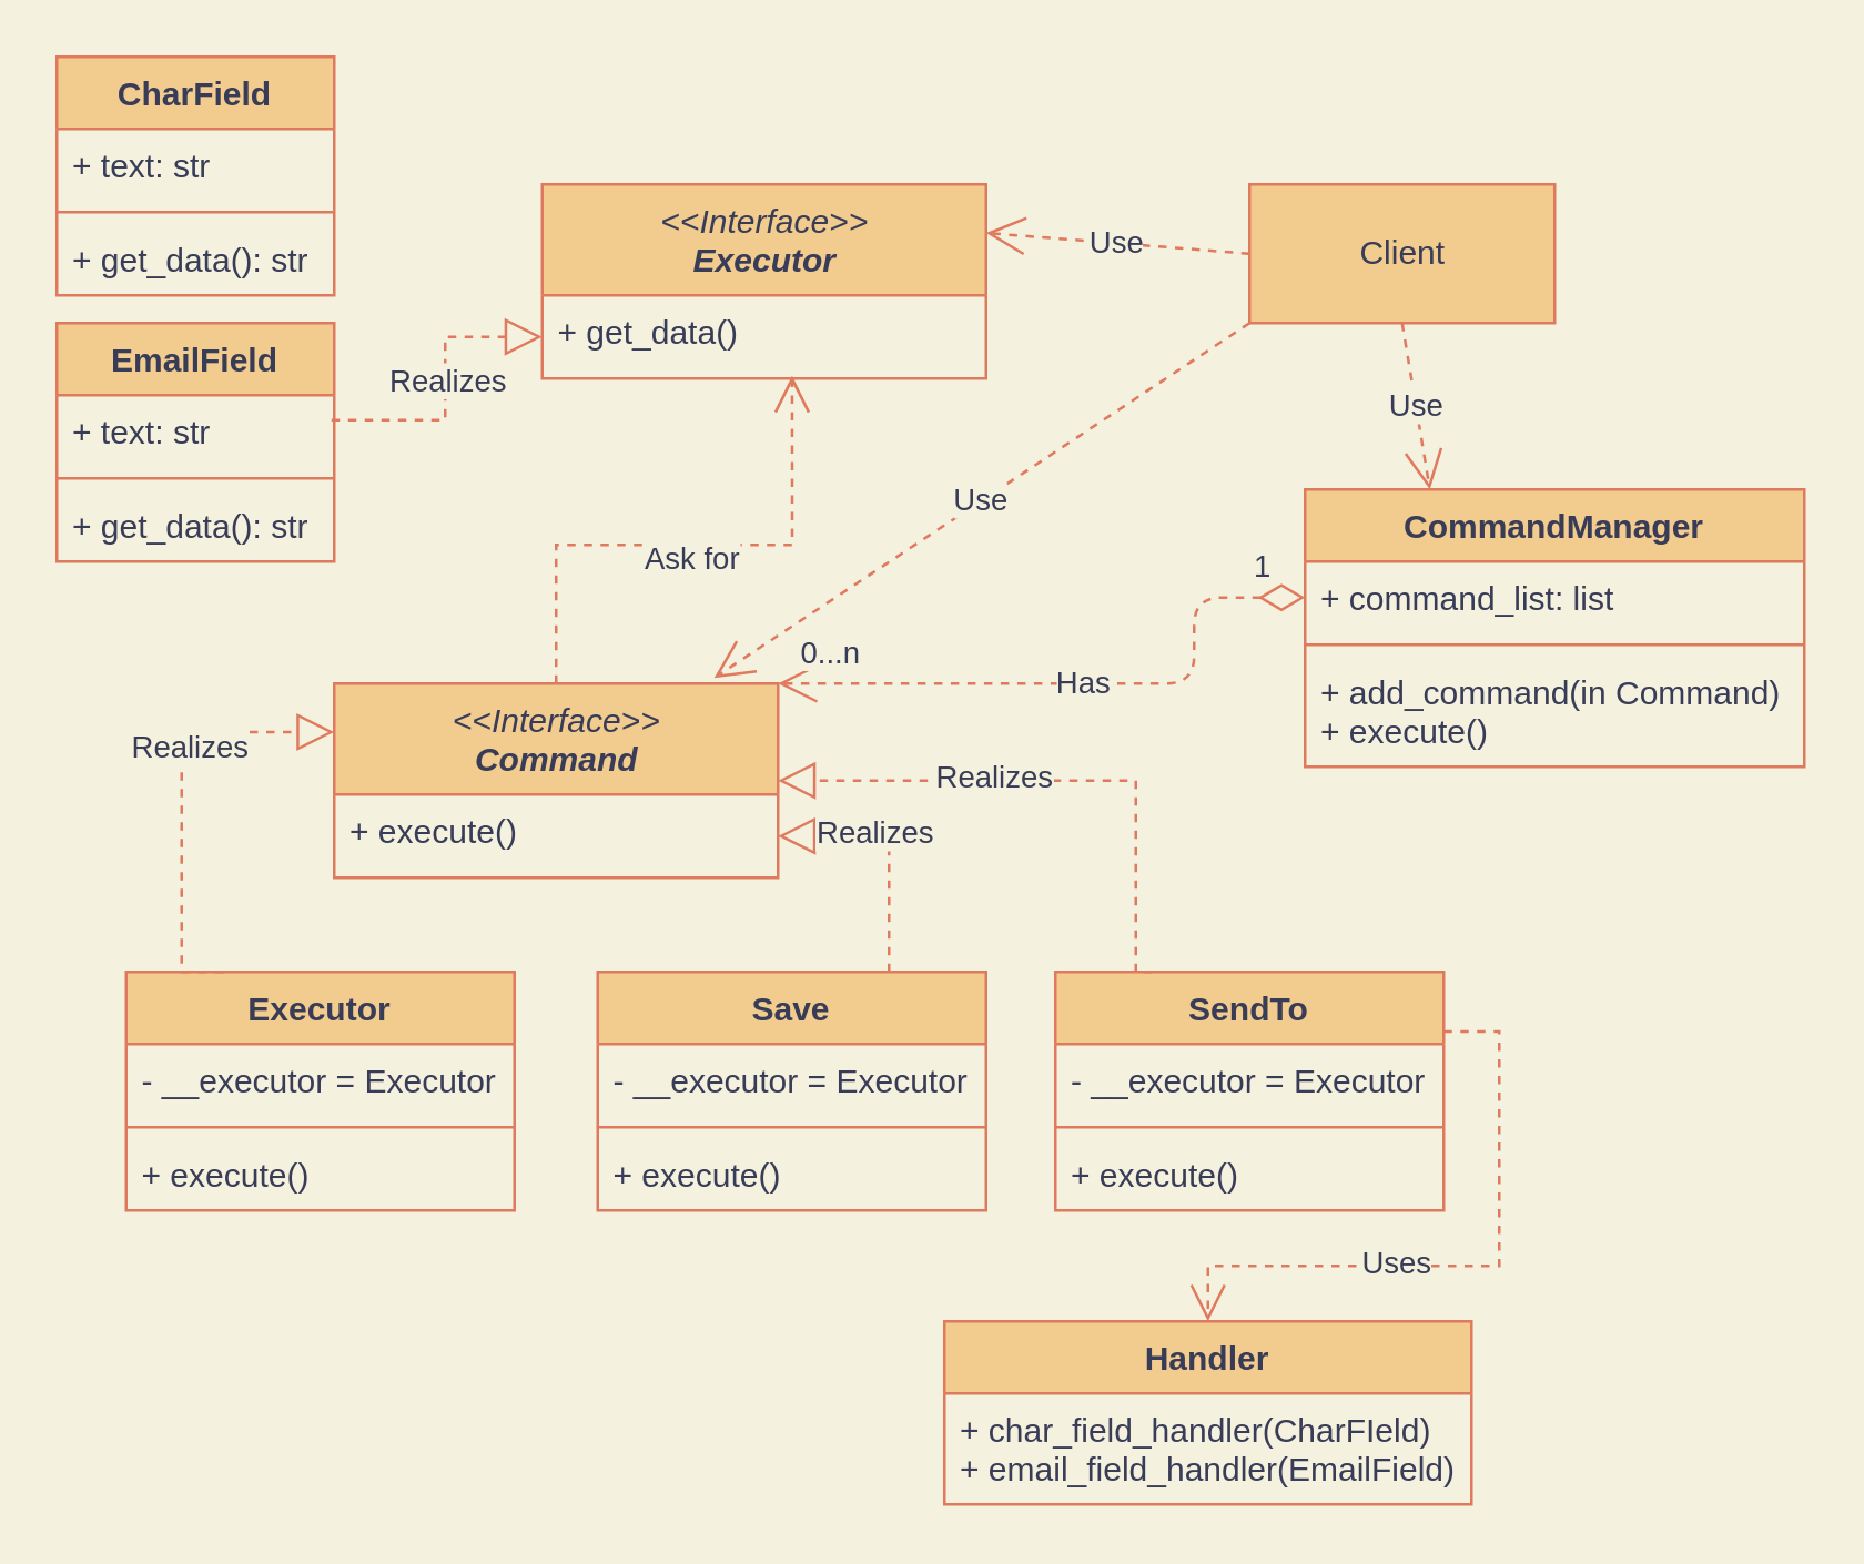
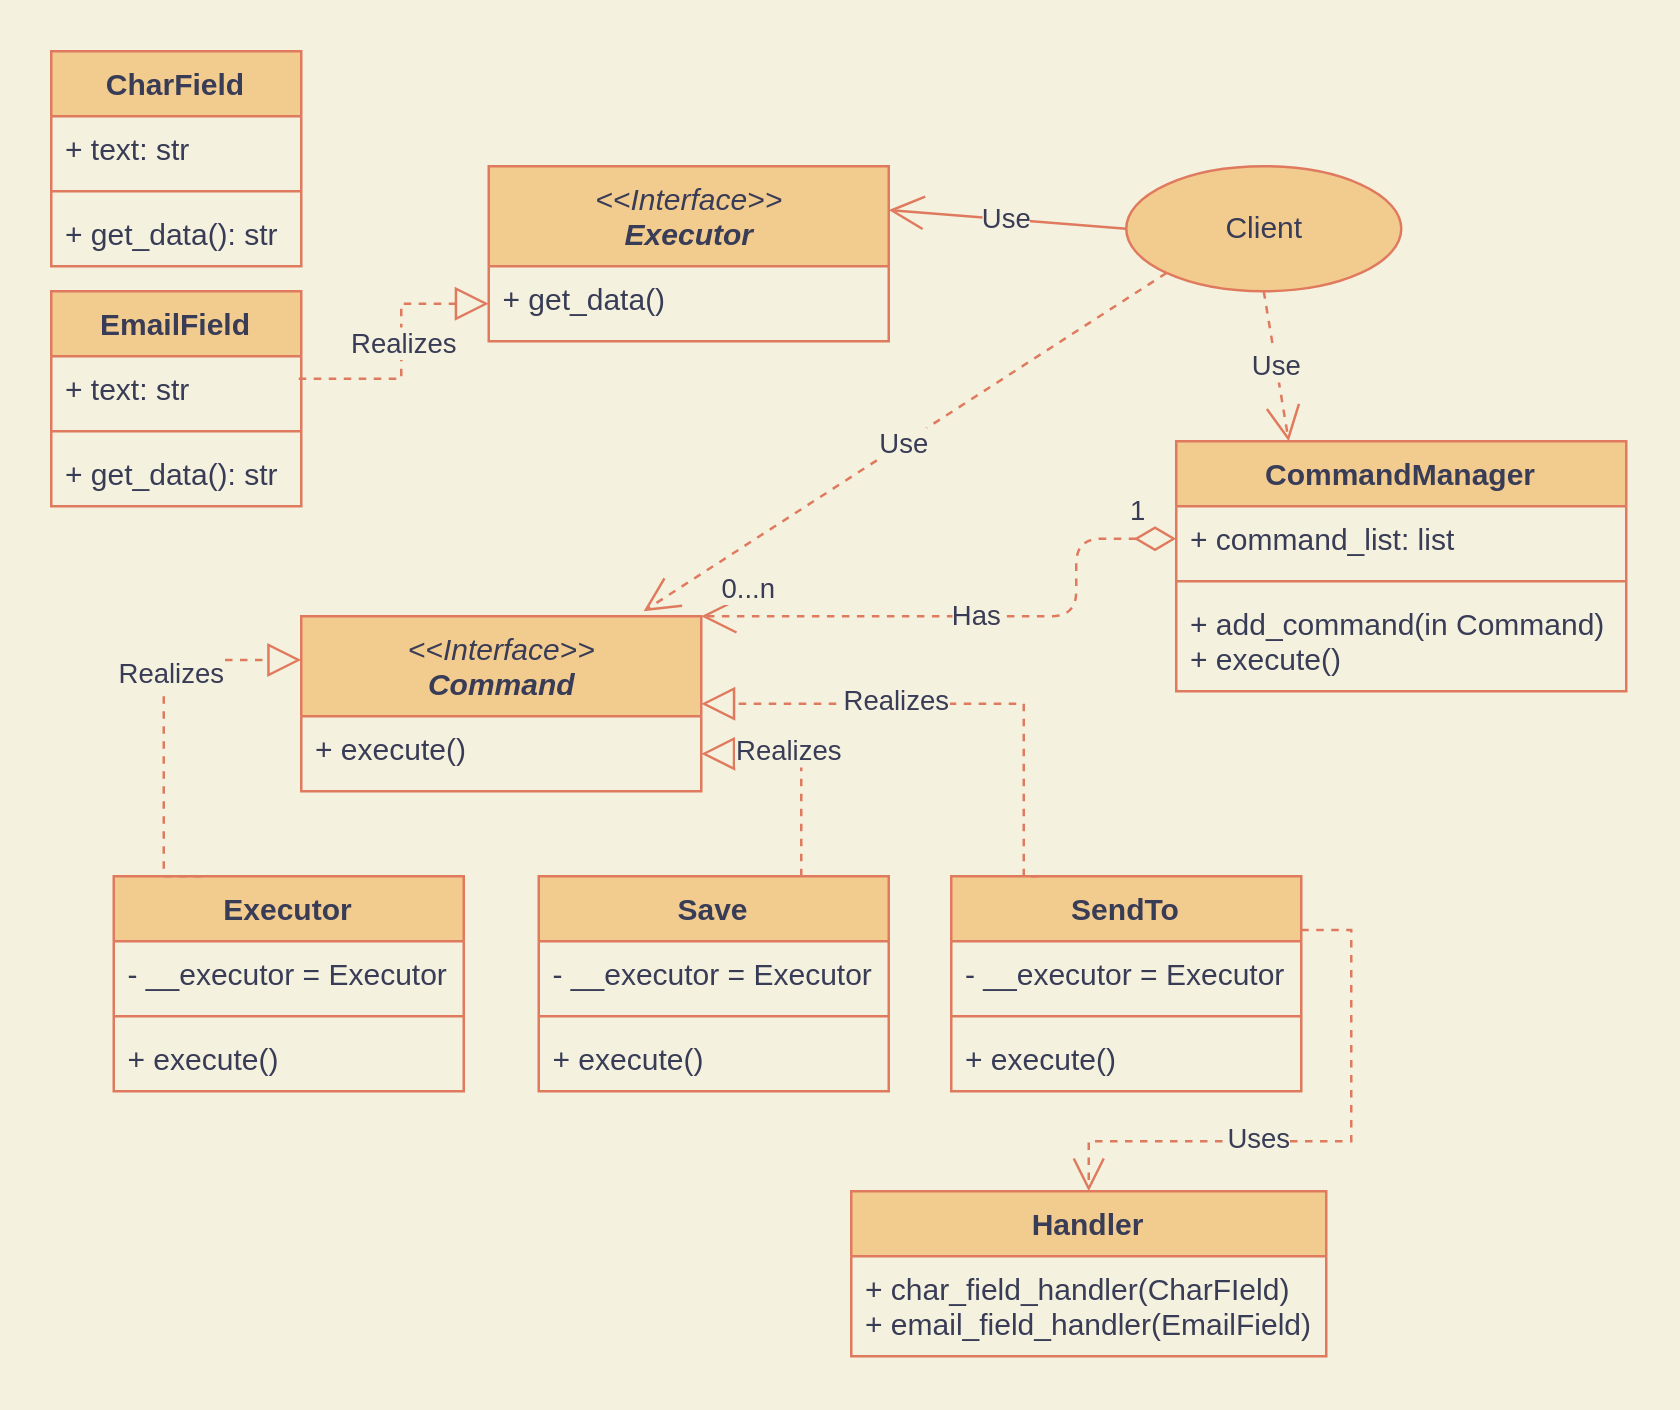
- <mxCell id="49" value="Use" style="endArrow=open;endSize=12;dashed=1;html=1;entryX=1;entryY=0.25;entryDx=0;entryDy=0;exitX=0;exitY=0.5;exitDx=0;exitDy=0;labelBackgroundColor=#F4F1DE;strokeColor=#E07A5F;fontColor=#393C56;" parent="1" source="43" target="2" edge="1"><mxGeometry width="160" relative="1" as="geometry"><mxPoint x="460" y="126" as="sourcePoint" /><mxPoint x="266.96" y="253.97" as="targetPoint" /></mxGeometry></mxCell>
+ <mxCell id="49" value="Use" style="endArrow=open;endSize=12;dashed=0;html=1;entryX=1;entryY=0.25;entryDx=0;entryDy=0;exitX=0;exitY=0.5;exitDx=0;exitDy=0;labelBackgroundColor=#F4F1DE;strokeColor=#E07A5F;fontColor=#393C56;" parent="1" source="43" target="2" edge="1"><mxGeometry width="160" relative="1" as="geometry"><mxPoint x="460" y="126" as="sourcePoint" /><mxPoint x="266.96" y="253.97" as="targetPoint" /></mxGeometry></mxCell>
- <mxCell id="43" value="Client" style="html=1;fillColor=#F2CC8F;strokeColor=#E07A5F;fontColor=#393C56;" parent="1" vertex="1"><mxGeometry x="450" y="66" width="110" height="50" as="geometry" /></mxCell>
+ <mxCell id="43" value="Client" style="ellipse;html=1;fillColor=#F2CC8F;strokeColor=#E07A5F;fontColor=#393C56;" parent="1" vertex="1"><mxGeometry x="450" y="66" width="110" height="50" as="geometry" /></mxCell>
- <mxCell id="41" style="edgeStyle=orthogonalEdgeStyle;rounded=0;orthogonalLoop=1;jettySize=auto;html=1;exitX=0.5;exitY=0;exitDx=0;exitDy=0;entryX=0.563;entryY=0.967;entryDx=0;entryDy=0;endSize=11;startSize=11;endArrow=open;endFill=0;dashed=1;fontColor=#393C56;entryPerimeter=0;labelBackgroundColor=#F4F1DE;strokeColor=#E07A5F;" parent="1" source="10" target="3" edge="1"><mxGeometry relative="1" as="geometry"><mxPoint x="589.2" y="76.049" as="sourcePoint" /><mxPoint x="540" y="163.917" as="targetPoint" /></mxGeometry></mxCell>
- <mxCell id="42" value="Ask for" style="edgeLabel;html=1;align=center;verticalAlign=middle;resizable=0;points=[];fontColor=#393C56;labelBackgroundColor=#F4F1DE;" parent="41" vertex="1" connectable="0"><mxGeometry x="0.241" y="-2" relative="1" as="geometry"><mxPoint x="-24" y="2" as="offset" /></mxGeometry></mxCell>
